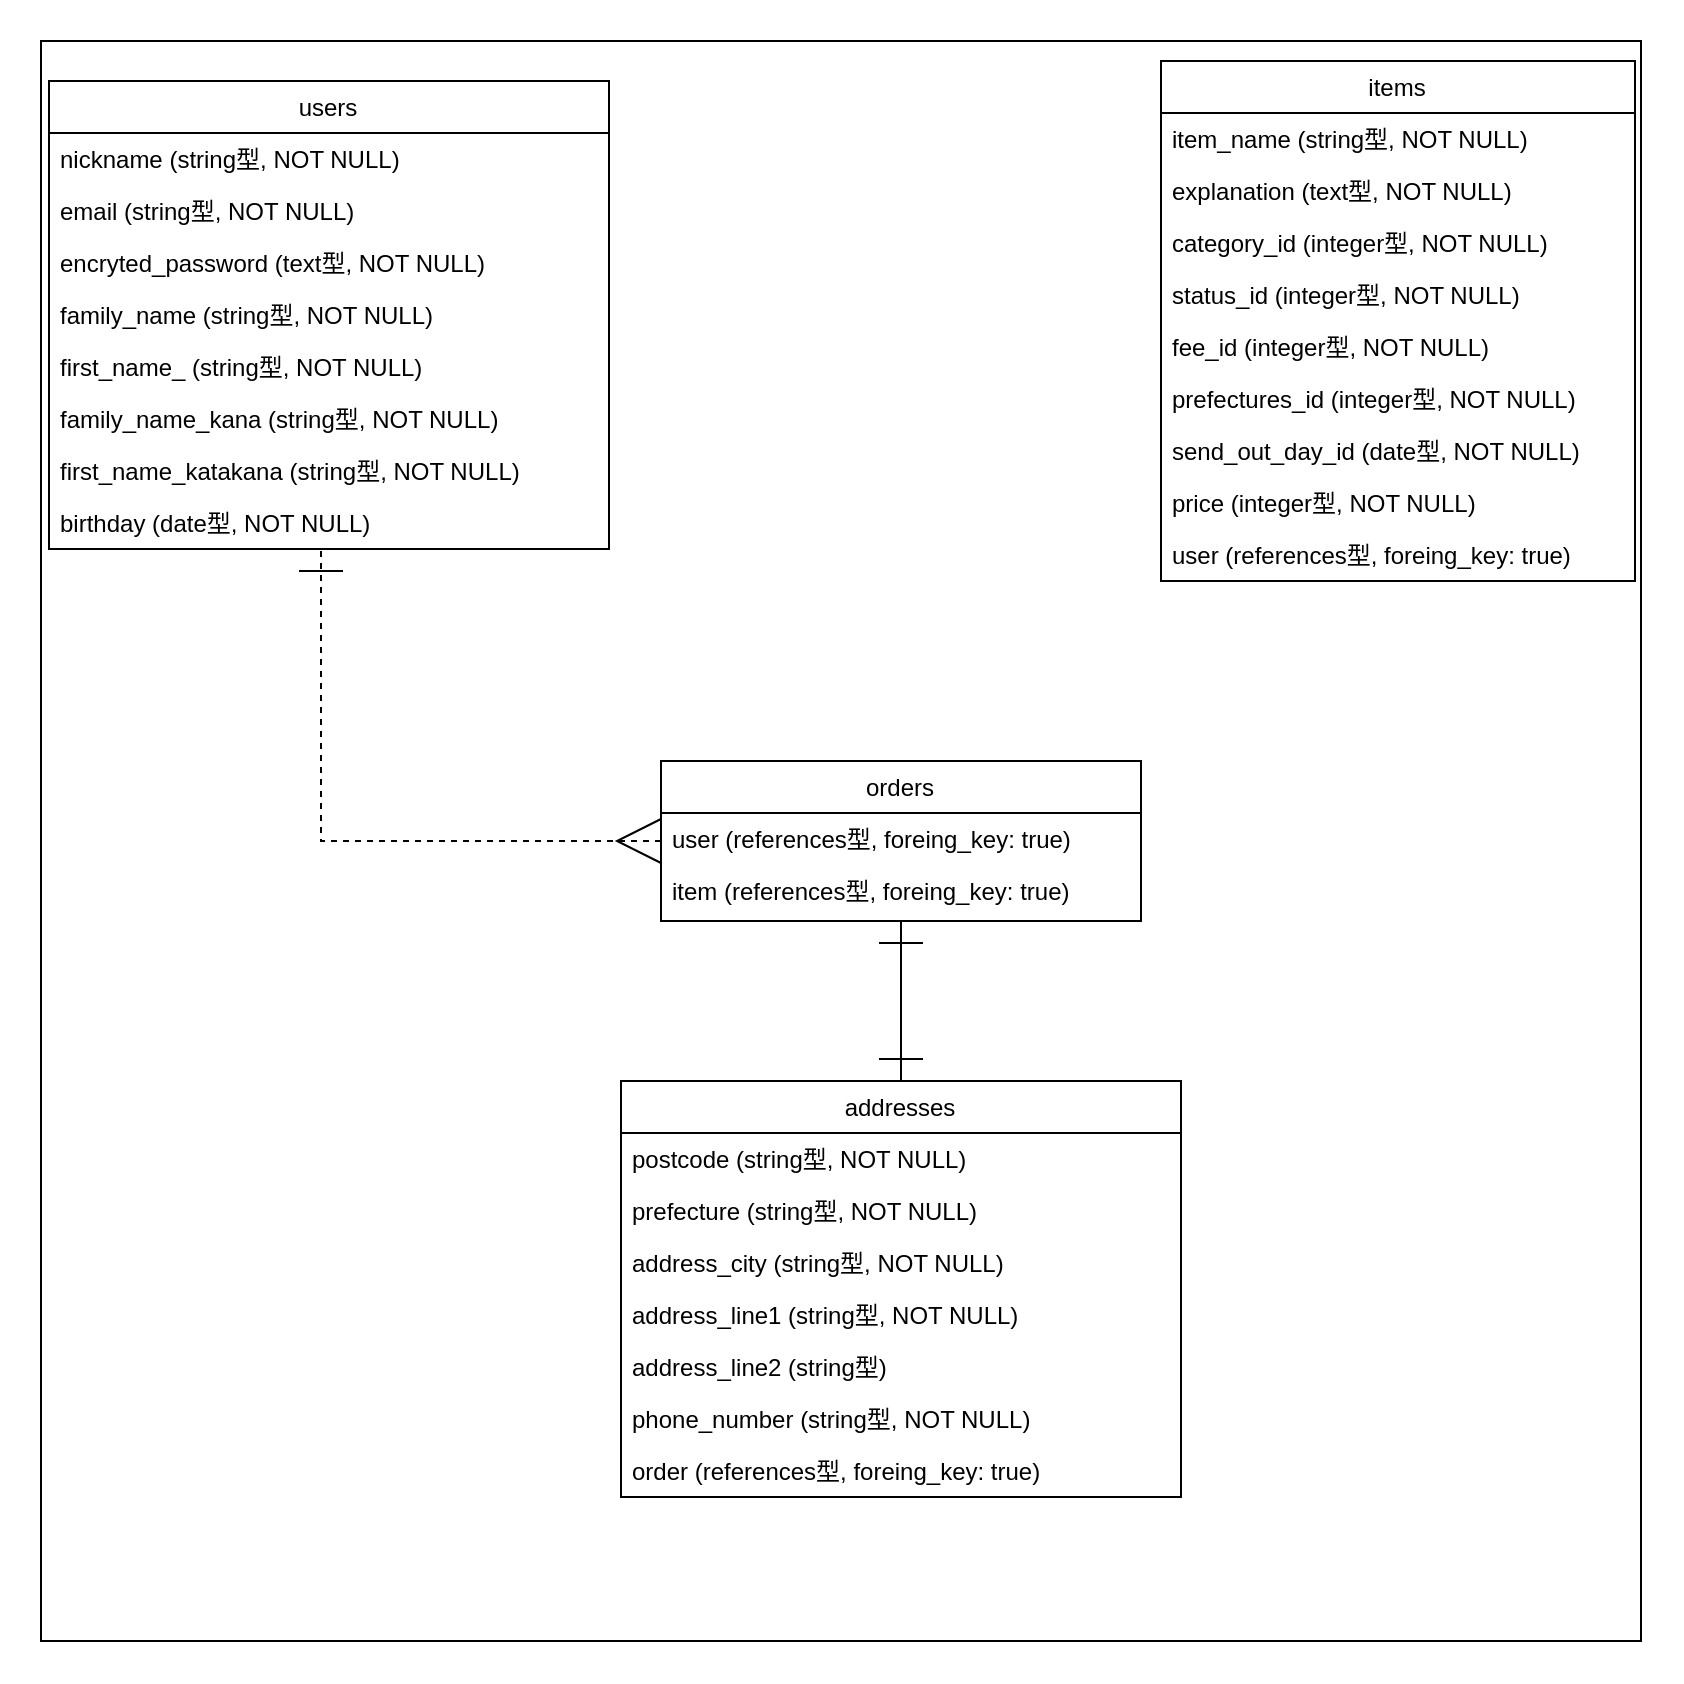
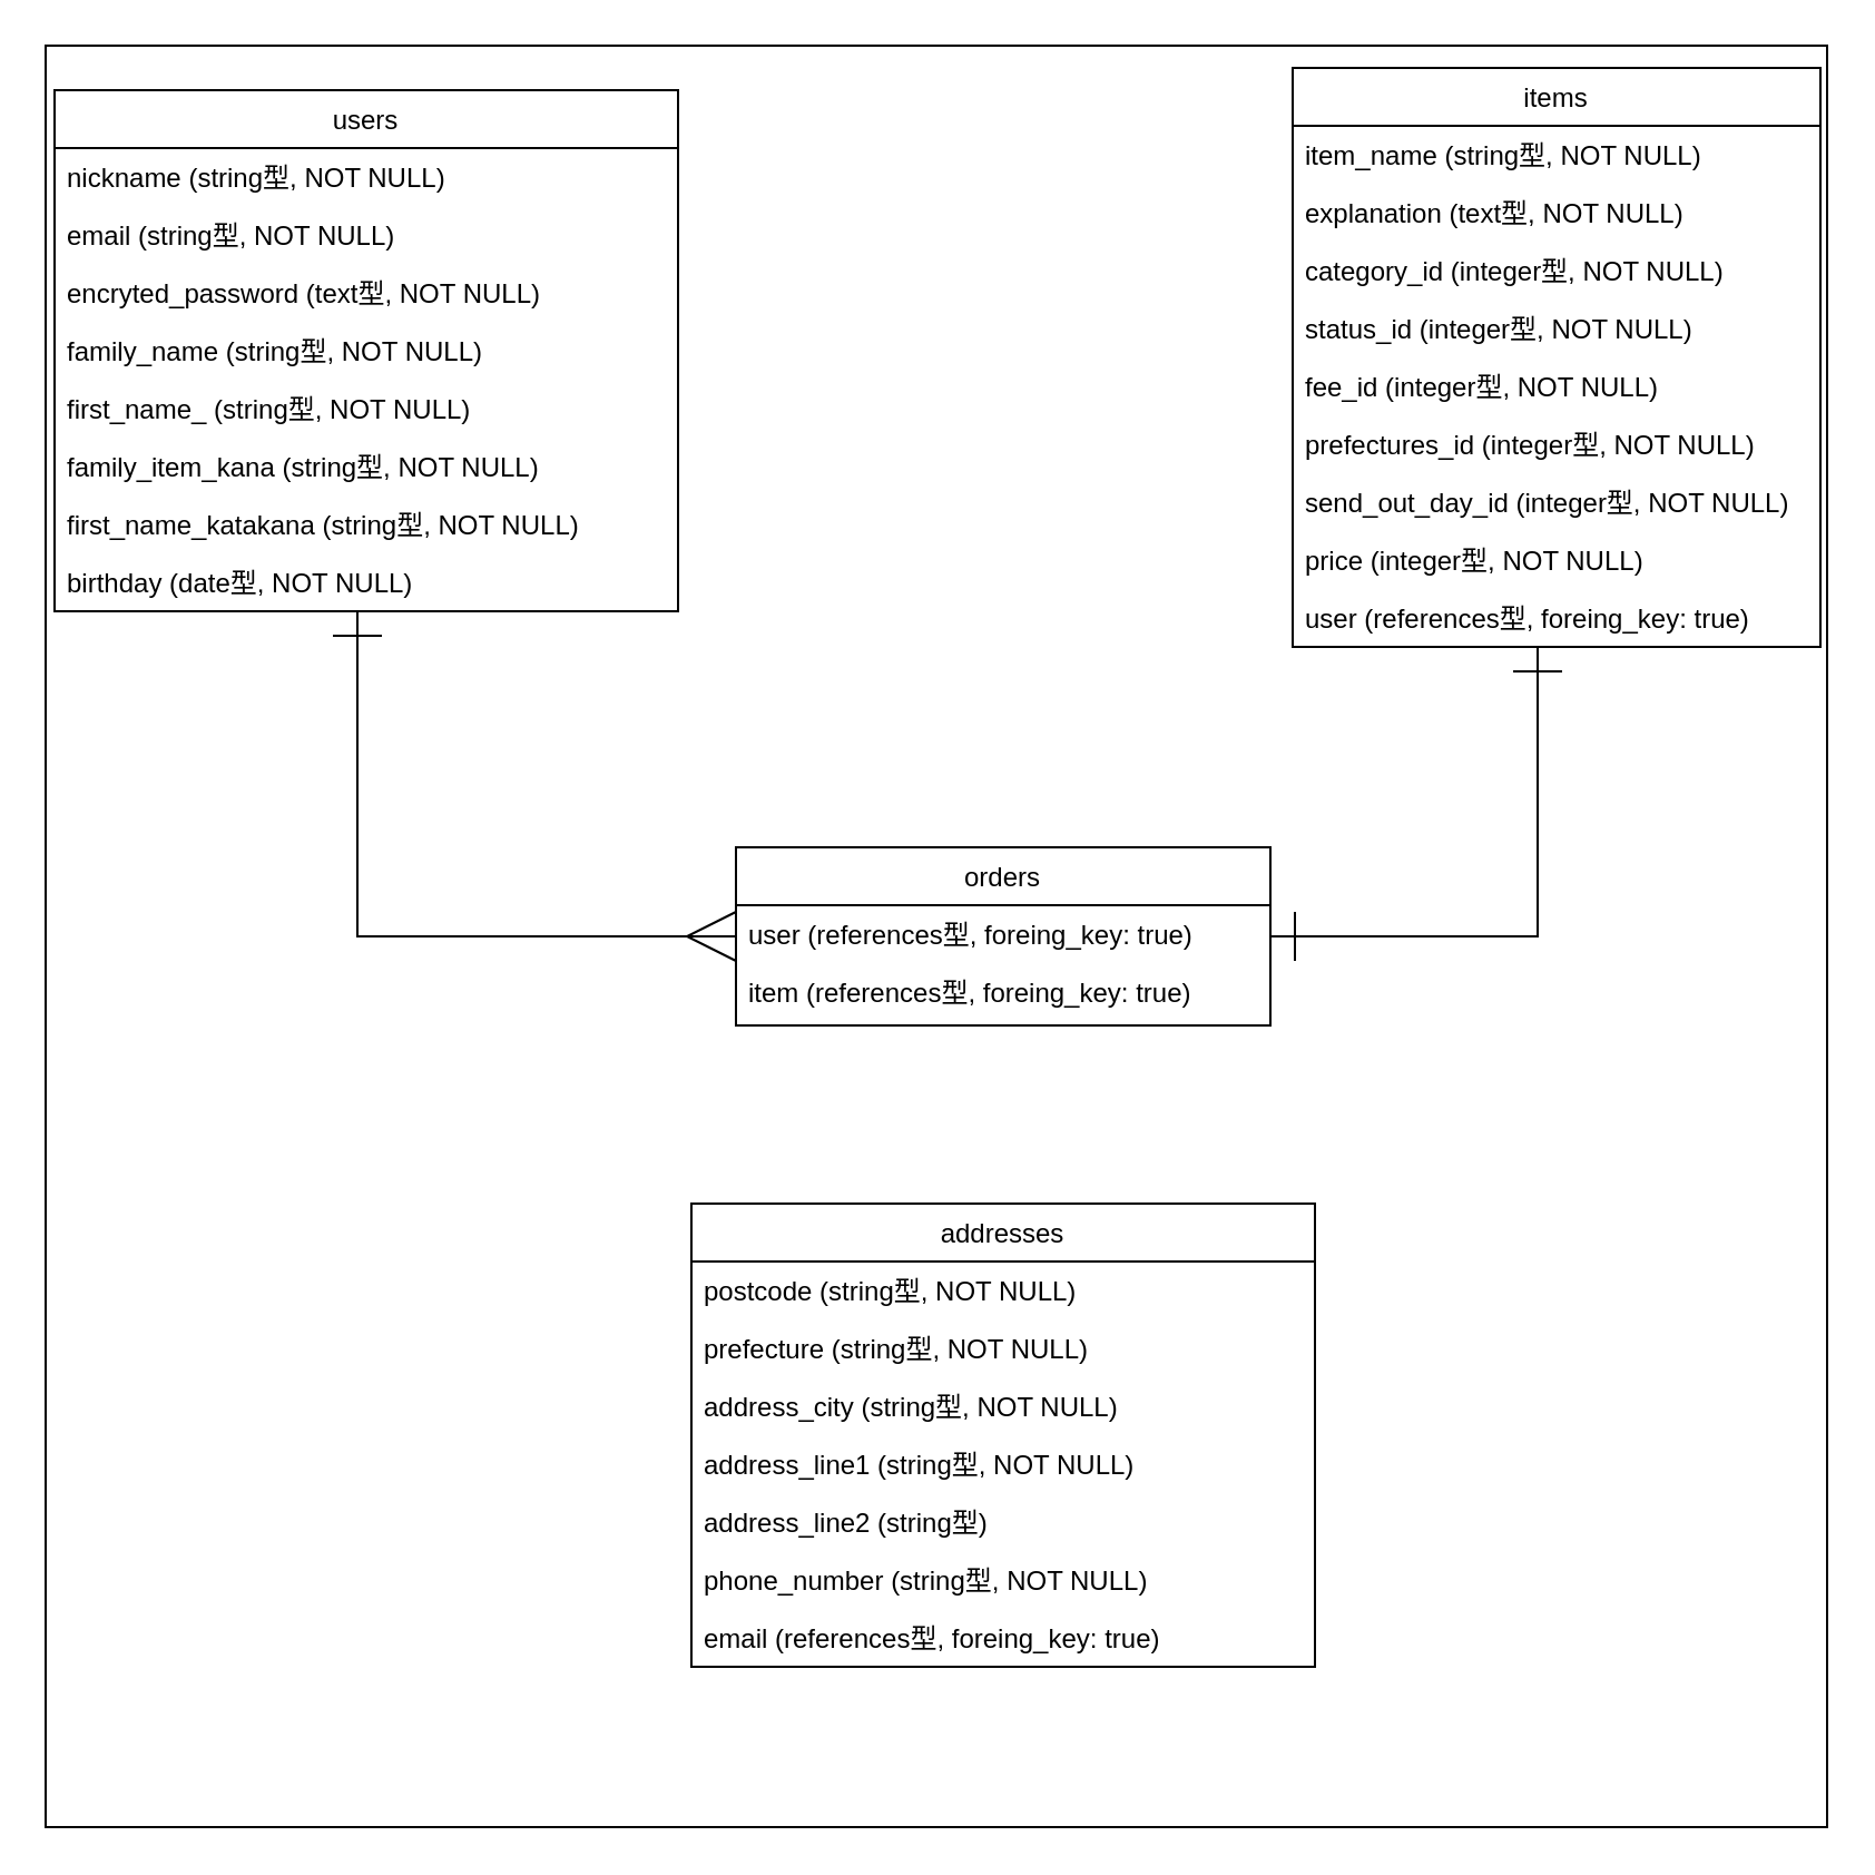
- <mxCell id="13" value="family_name_kana (string型, NOT NULL)" style="text;strokeColor=none;fillColor=none;align=left;verticalAlign=top;spacingLeft=4;spacingRight=4;overflow=hidden;rotatable=0;points=[[0,0.5],[1,0.5]];portConstraint=eastwest;" parent="7" vertex="1"><mxGeometry y="156" width="280" height="26" as="geometry" /></mxCell>
+ <mxCell id="13" value="family_item_kana (string型, NOT NULL)" style="text;strokeColor=none;fillColor=none;align=left;verticalAlign=top;spacingLeft=4;spacingRight=4;overflow=hidden;rotatable=0;points=[[0,0.5],[1,0.5]];portConstraint=eastwest;" parent="7" vertex="1"><mxGeometry y="156" width="280" height="26" as="geometry" /></mxCell>
- <mxCell id="23" value="send_out_day_id (date型, NOT NULL)" style="text;strokeColor=none;fillColor=none;align=left;verticalAlign=top;spacingLeft=4;spacingRight=4;overflow=hidden;rotatable=0;points=[[0,0.5],[1,0.5]];portConstraint=eastwest;" parent="16" vertex="1"><mxGeometry y="182" width="237" height="26" as="geometry" /></mxCell>
+ <mxCell id="23" value="send_out_day_id (integer型, NOT NULL)" style="text;strokeColor=none;fillColor=none;align=left;verticalAlign=top;spacingLeft=4;spacingRight=4;overflow=hidden;rotatable=0;points=[[0,0.5],[1,0.5]];portConstraint=eastwest;" parent="16" vertex="1"><mxGeometry y="182" width="237" height="26" as="geometry" /></mxCell>
+ <mxCell id="4" style="edgeStyle=orthogonalEdgeStyle;rounded=0;orthogonalLoop=1;jettySize=auto;html=1;startArrow=ERone;startFill=0;startSize=20;endArrow=ERone;endFill=0;endSize=20;targetPerimeterSpacing=0;" parent="3" source="26" target="16" edge="1"><mxGeometry relative="1" as="geometry"><mxPoint x="847" y="342" as="targetPoint" /><Array as="points"><mxPoint x="690" y="420" /></Array><mxPoint x="410" y="510" as="sourcePoint" /></mxGeometry></mxCell>
- <mxCell id="6" style="edgeStyle=orthogonalEdgeStyle;rounded=0;orthogonalLoop=1;jettySize=auto;html=1;endArrow=ERone;endFill=0;targetPerimeterSpacing=0;startSize=20;startArrow=ERmany;startFill=0;endSize=20;dashed=1;" parent="3" source="26" target="7" edge="1"><mxGeometry relative="1" as="geometry"><mxPoint x="160" y="494" as="targetPoint" /><Array as="points"><mxPoint x="160" y="420" /></Array></mxGeometry></mxCell>
+ <mxCell id="6" style="edgeStyle=orthogonalEdgeStyle;rounded=0;orthogonalLoop=1;jettySize=auto;html=1;endArrow=ERone;endFill=0;targetPerimeterSpacing=0;startSize=20;startArrow=ERmany;startFill=0;endSize=20;" parent="3" source="26" target="7" edge="1"><mxGeometry relative="1" as="geometry"><mxPoint x="160" y="494" as="targetPoint" /><Array as="points"><mxPoint x="160" y="420" /></Array></mxGeometry></mxCell>
- <mxCell id="5" style="edgeStyle=orthogonalEdgeStyle;rounded=0;orthogonalLoop=1;jettySize=auto;html=1;endArrow=ERone;endFill=0;startArrow=ERone;startFill=0;endSize=20;startSize=20;" parent="3" source="26" target="29" edge="1"><mxGeometry relative="1" as="geometry" /></mxCell>
- <mxCell id="36" value="order (references型, foreing_key: true)" style="text;strokeColor=none;fillColor=none;align=left;verticalAlign=top;spacingLeft=4;spacingRight=4;overflow=hidden;rotatable=0;points=[[0,0.5],[1,0.5]];portConstraint=eastwest;" parent="29" vertex="1"><mxGeometry y="182" width="280" height="26" as="geometry" /></mxCell>
+ <mxCell id="36" value="email (references型, foreing_key: true)" style="text;strokeColor=none;fillColor=none;align=left;verticalAlign=top;spacingLeft=4;spacingRight=4;overflow=hidden;rotatable=0;points=[[0,0.5],[1,0.5]];portConstraint=eastwest;" parent="29" vertex="1"><mxGeometry y="182" width="280" height="26" as="geometry" /></mxCell>
